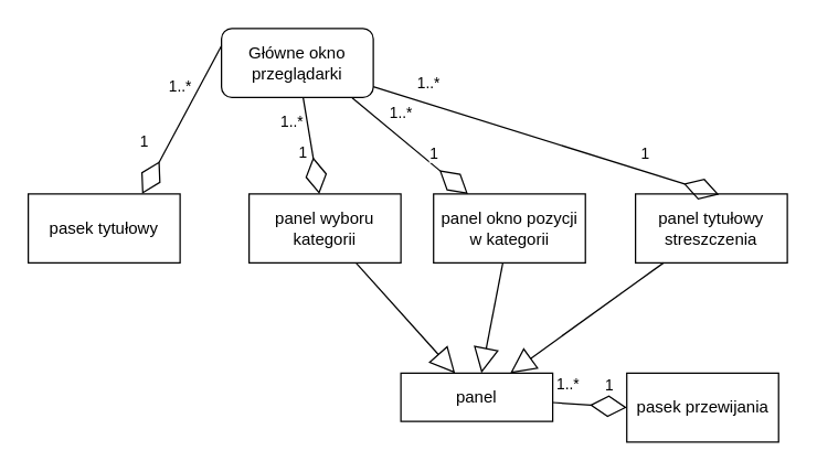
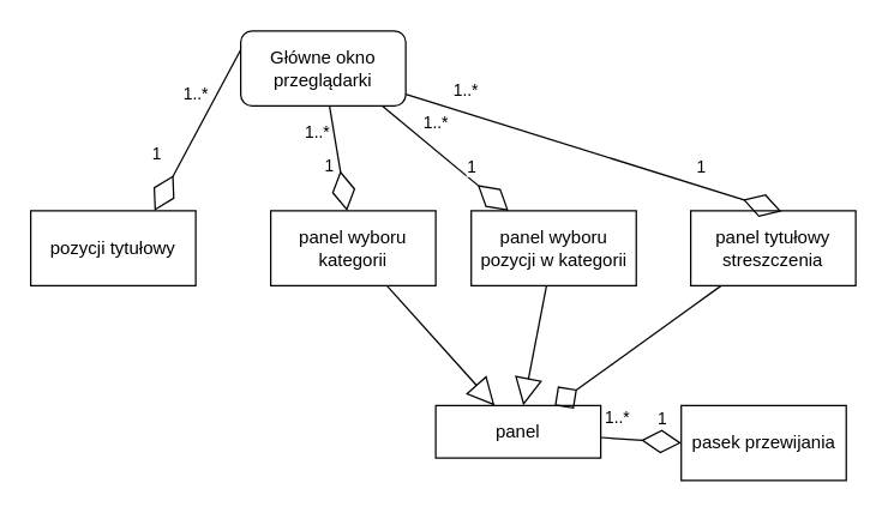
- <mxCell id="3" value="pasek tytułowy" style="html=1;whiteSpace=wrap;" vertex="1" parent="1"><mxGeometry x="20" y="140" width="110" height="50" as="geometry" /></mxCell>
+ <mxCell id="3" value="pozycji tytułowy" style="html=1;whiteSpace=wrap;" vertex="1" parent="1"><mxGeometry x="20" y="140" width="110" height="50" as="geometry" /></mxCell>
- <mxCell id="9" value="panel okno pozycji w kategorii" style="html=1;whiteSpace=wrap;" vertex="1" parent="1"><mxGeometry x="313.68" y="140" width="110" height="50" as="geometry" /></mxCell>
+ <mxCell id="9" value="panel wyboru pozycji w kategorii" style="html=1;whiteSpace=wrap;" vertex="1" parent="1"><mxGeometry x="313.68" y="140" width="110" height="50" as="geometry" /></mxCell>
- <mxCell id="13" value="" style="endArrow=block;endSize=16;endFill=0;html=1;rounded=0;" edge="1" parent="1" source="10" target="4"><mxGeometry width="160" relative="1" as="geometry"><mxPoint x="213.68" y="540" as="sourcePoint" /><mxPoint x="292.68" y="485" as="targetPoint" /></mxGeometry></mxCell>
+ <mxCell id="13" value="" style="endArrow=diamond;endSize=16;endFill=0;html=1;rounded=0;" edge="1" parent="1" source="10" target="4"><mxGeometry width="160" relative="1" as="geometry"><mxPoint x="213.68" y="540" as="sourcePoint" /><mxPoint x="292.68" y="485" as="targetPoint" /></mxGeometry></mxCell>
